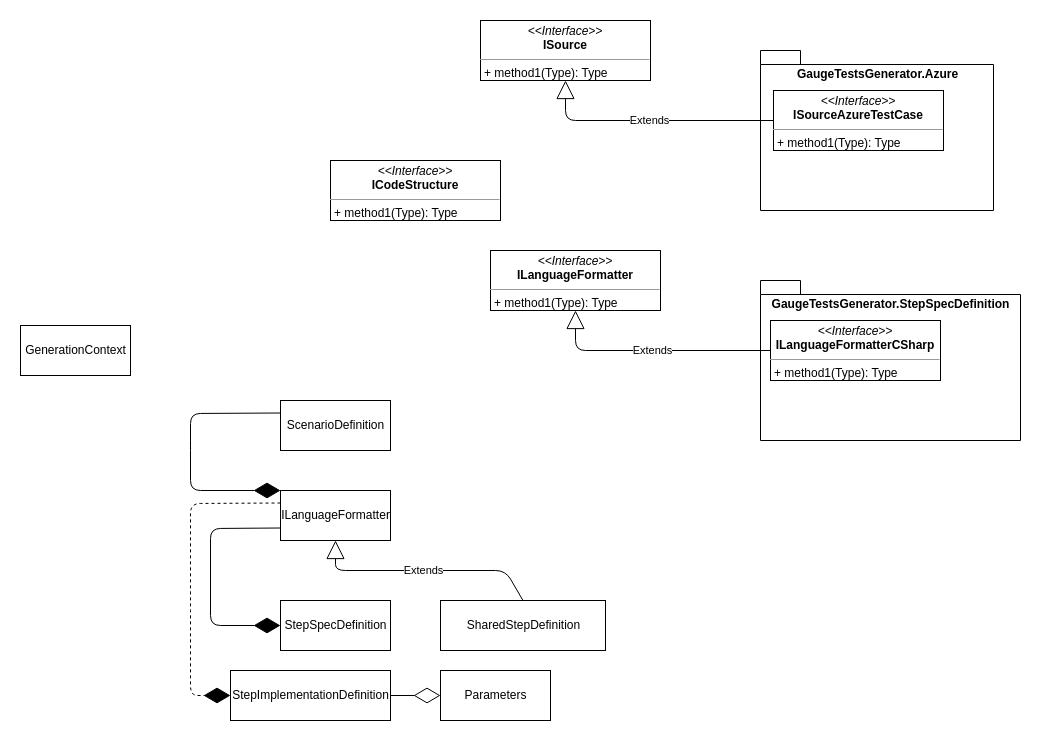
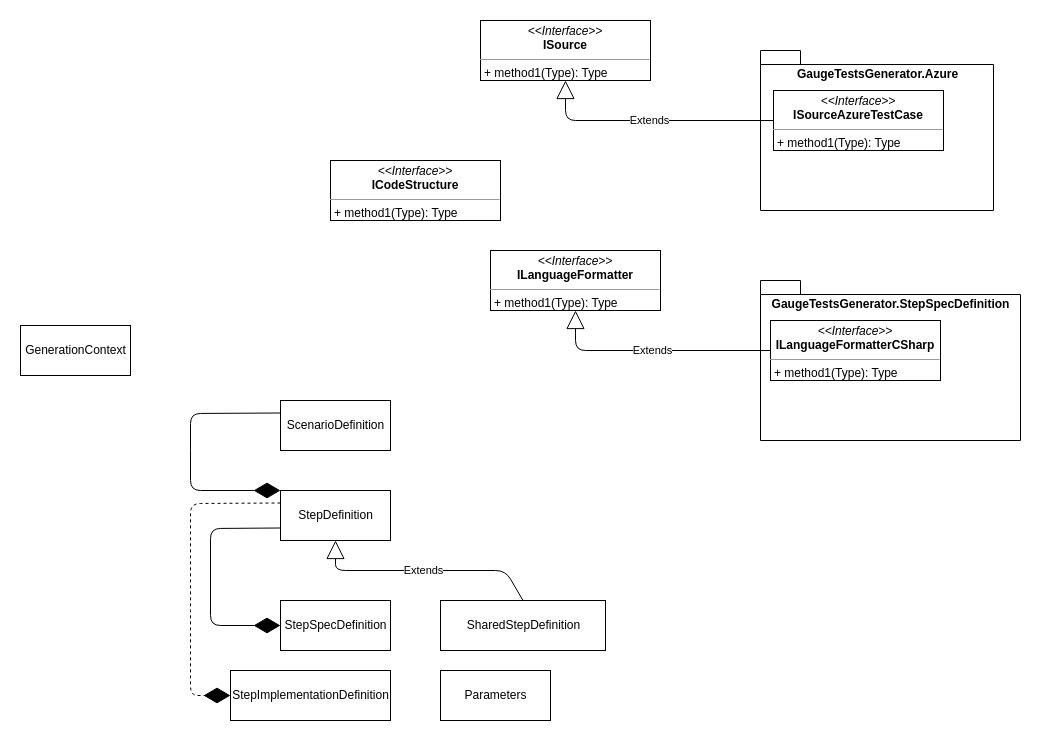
- <mxCell id="19" value="ILanguageFormatter" style="html=1;" vertex="1" parent="1"><mxGeometry x="280" y="490" width="110" height="50" as="geometry" /></mxCell>
+ <mxCell id="19" value="StepDefinition" style="html=1;" vertex="1" parent="1"><mxGeometry x="280" y="490" width="110" height="50" as="geometry" /></mxCell>
- <mxCell id="16" value="" style="endArrow=diamondThin;endFill=0;endSize=24;html=1;entryX=0;entryY=0.5;entryDx=0;entryDy=0;exitX=1;exitY=0.5;exitDx=0;exitDy=0;" edge="1" parent="1" source="12" target="13"><mxGeometry width="160" relative="1" as="geometry"><mxPoint x="510" y="720" as="sourcePoint" /><mxPoint x="670" y="720" as="targetPoint" /></mxGeometry></mxCell>
